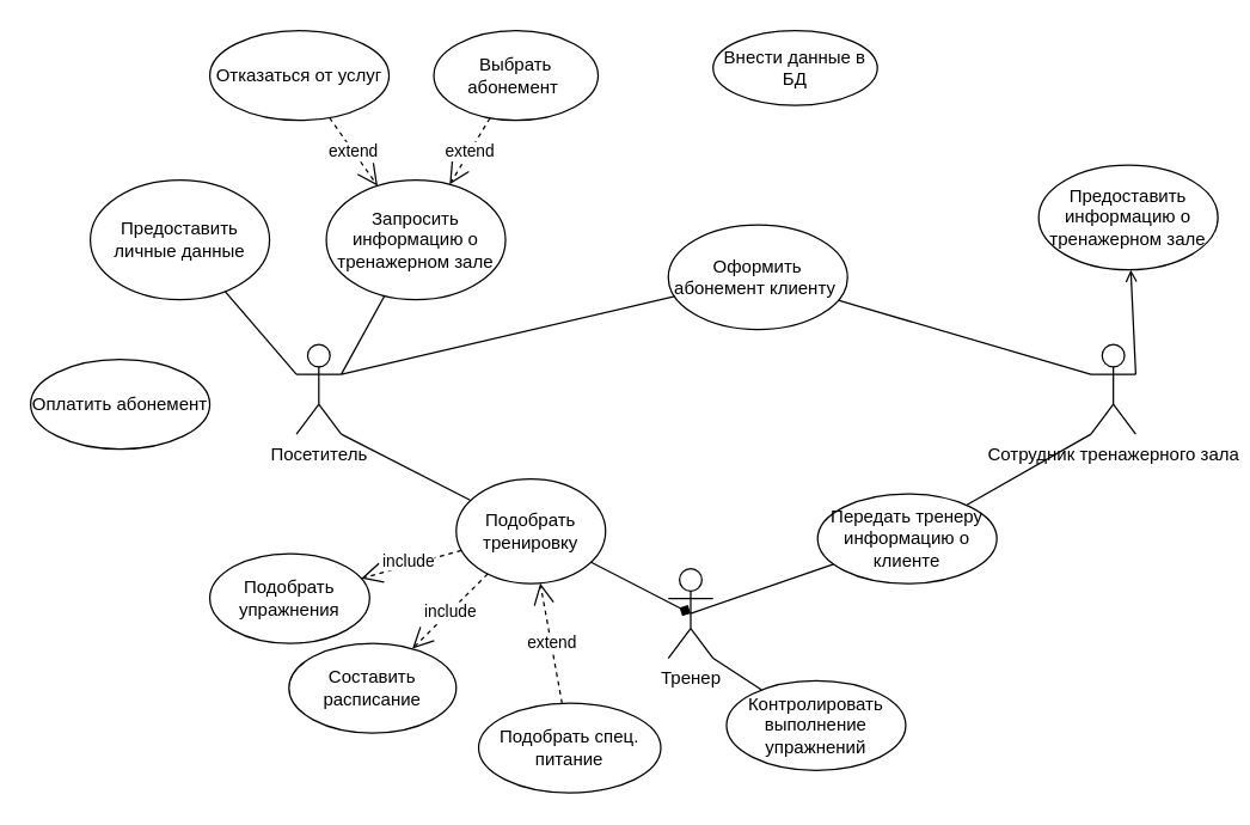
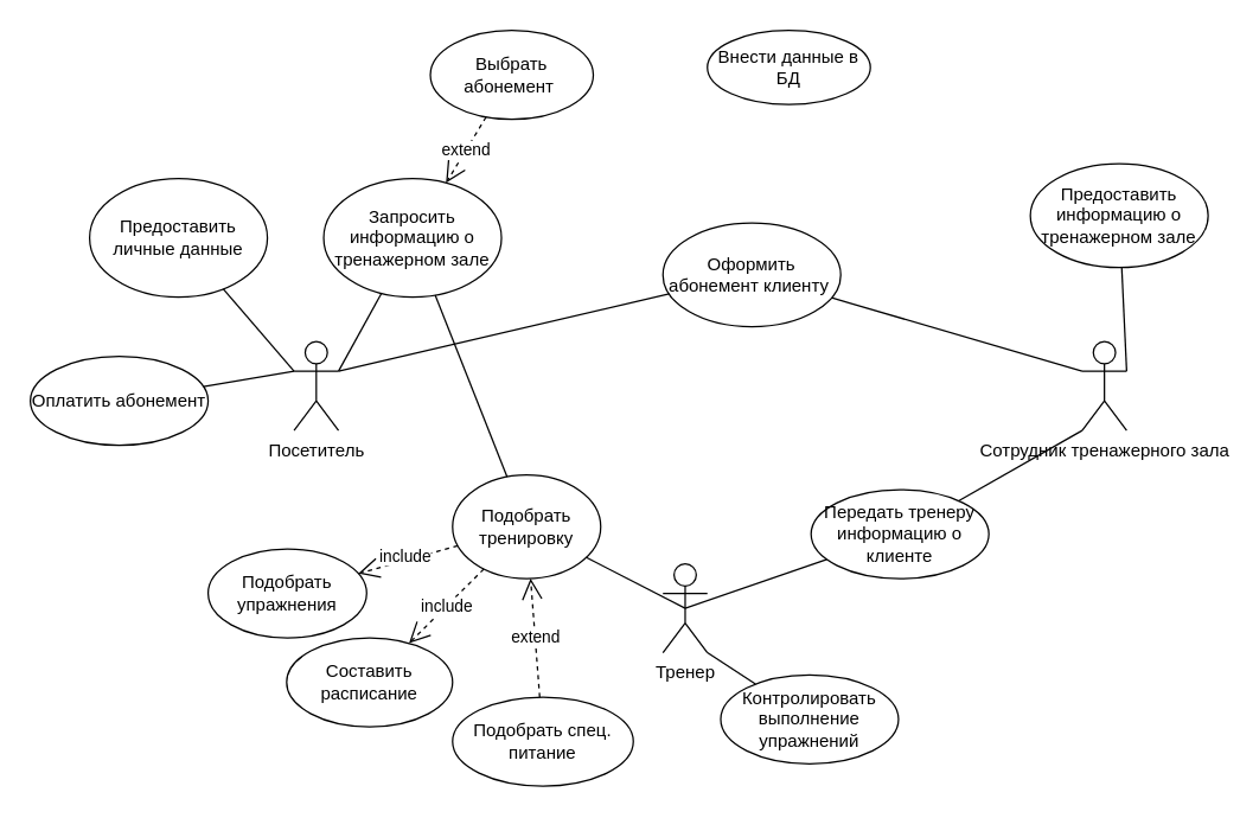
- <mxCell id="18" value="Отказаться от услуг" style="ellipse;whiteSpace=wrap;html=1;" vertex="1" parent="1"><mxGeometry x="140" y="20" width="120" height="60" as="geometry" /></mxCell>
- <mxCell id="27" value="extend" style="endArrow=open;endSize=12;dashed=1;html=1;rounded=0;" edge="1" parent="1" source="18" target="6"><mxGeometry width="160" relative="1" as="geometry"><mxPoint x="410" y="210" as="sourcePoint" /><mxPoint x="570" y="210" as="targetPoint" /></mxGeometry></mxCell>
- <mxCell id="14" value="" style="endArrow=open;html=1;rounded=0;exitX=1;exitY=0.333;exitDx=0;exitDy=0;exitPerimeter=0;" edge="1" parent="1" source="3" target="7"><mxGeometry width="50" height="50" relative="1" as="geometry"><mxPoint x="598" y="320" as="sourcePoint" /><mxPoint x="648" y="270" as="targetPoint" /></mxGeometry></mxCell>
+ <mxCell id="14" value="" style="endArrow=none;html=1;rounded=0;exitX=1;exitY=0.333;exitDx=0;exitDy=0;exitPerimeter=0;" edge="1" parent="1" source="3" target="7"><mxGeometry width="50" height="50" relative="1" as="geometry"><mxPoint x="598" y="320" as="sourcePoint" /><mxPoint x="648" y="270" as="targetPoint" /></mxGeometry></mxCell>
+ <mxCell id="23" value="" style="endArrow=none;html=1;rounded=0;entryX=0;entryY=0.333;entryDx=0;entryDy=0;entryPerimeter=0;" edge="1" parent="1" source="11" target="2"><mxGeometry width="50" height="50" relative="1" as="geometry"><mxPoint x="470" y="250" as="sourcePoint" /><mxPoint x="520" y="200" as="targetPoint" /></mxGeometry></mxCell>
- <mxCell id="13" value="" style="endArrow=none;html=1;rounded=0;entryX=1;entryY=1;entryDx=0;entryDy=0;entryPerimeter=0;" edge="1" parent="1" source="5" target="2"><mxGeometry width="50" height="50" relative="1" as="geometry"><mxPoint x="598" y="420" as="sourcePoint" /><mxPoint x="648" y="370" as="targetPoint" /></mxGeometry></mxCell>
+ <mxCell id="13" value="" style="endArrow=none;html=1;rounded=0;" edge="1" parent="1" source="5" target="6"><mxGeometry width="50" height="50" relative="1" as="geometry"><mxPoint x="598" y="420" as="sourcePoint" /><mxPoint x="648" y="370" as="targetPoint" /></mxGeometry></mxCell>
- <mxCell id="8" value="" style="endArrow=diamond;html=1;rounded=0;entryX=0.5;entryY=0.5;entryDx=0;entryDy=0;entryPerimeter=0;" edge="1" parent="1" source="5" target="4"><mxGeometry width="50" height="50" relative="1" as="geometry"><mxPoint x="465" y="600" as="sourcePoint" /><mxPoint x="515" y="550" as="targetPoint" /></mxGeometry></mxCell>
+ <mxCell id="8" value="" style="endArrow=none;html=1;rounded=0;entryX=0.5;entryY=0.5;entryDx=0;entryDy=0;entryPerimeter=0;" edge="1" parent="1" source="5" target="4"><mxGeometry width="50" height="50" relative="1" as="geometry"><mxPoint x="465" y="600" as="sourcePoint" /><mxPoint x="515" y="550" as="targetPoint" /></mxGeometry></mxCell>
- <mxCell id="16" value="Подобрать спец. питание" style="ellipse;whiteSpace=wrap;html=1;" vertex="1" parent="1"><mxGeometry x="320" y="470" width="122" height="60" as="geometry" /></mxCell>
+ <mxCell id="16" value="Подобрать спец. питание" style="ellipse;whiteSpace=wrap;html=1;" vertex="1" parent="1"><mxGeometry x="305" y="470" width="122" height="60" as="geometry" /></mxCell>
